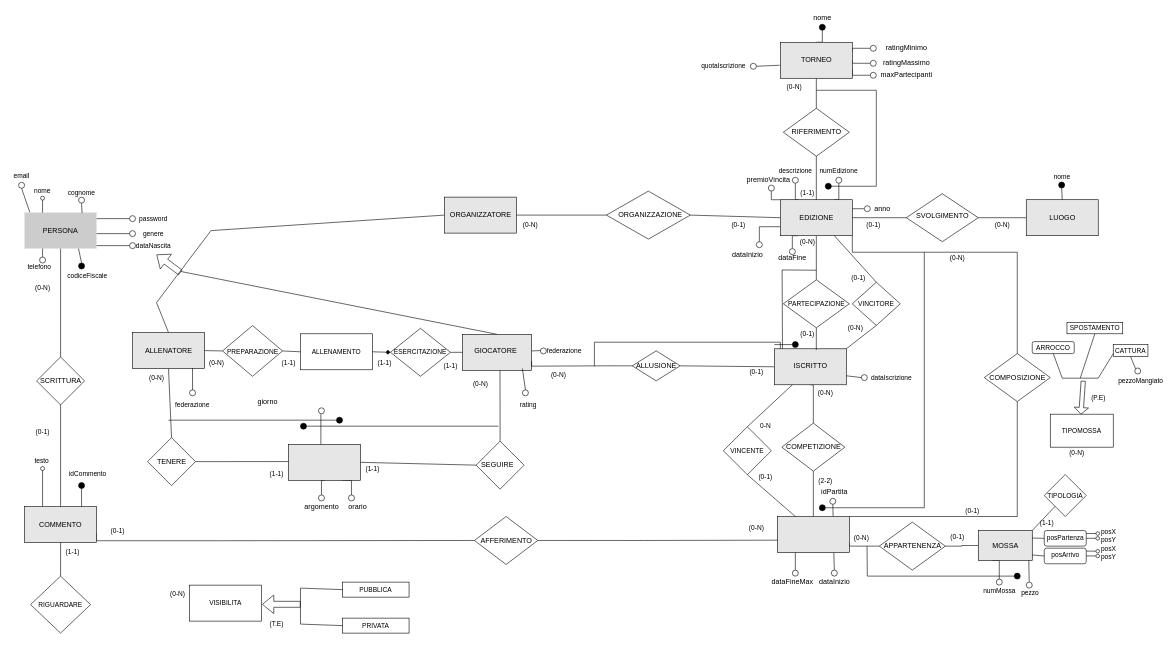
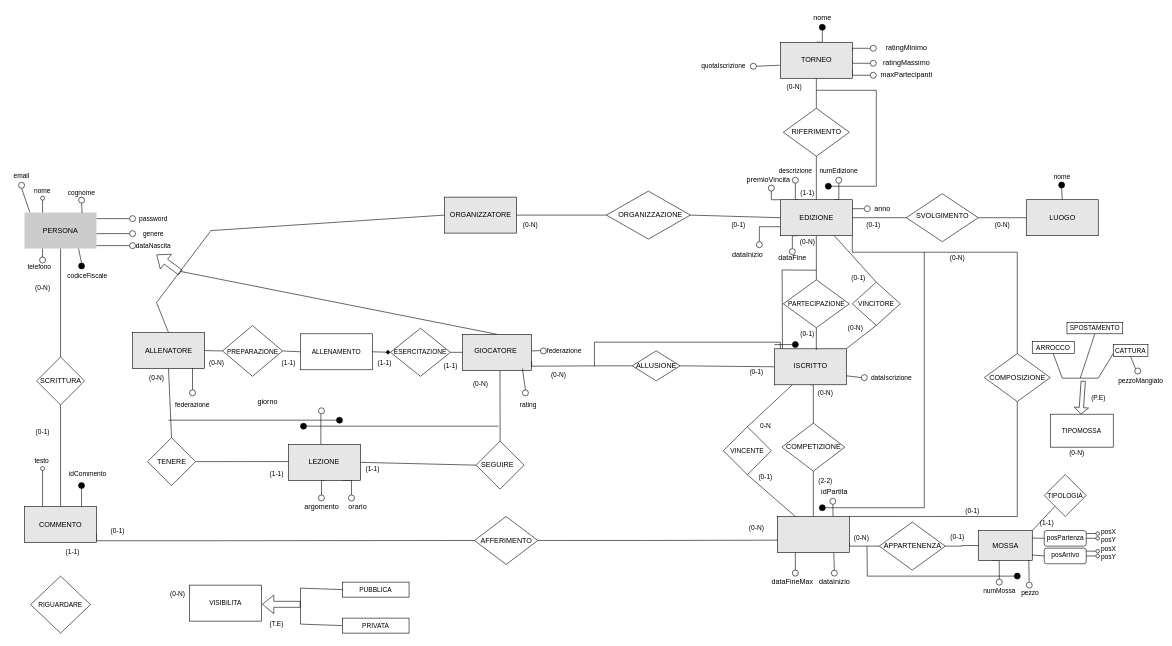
- <mxCell id="216" value="ARROCCO" style="whiteSpace=wrap;html=1;fontSize=11;rounded=1;" vertex="1" parent="1"><mxGeometry x="1720" y="569" width="70" height="20" as="geometry" /></mxCell>
+ <mxCell id="216" value="ARROCCO" style="rounded=0;whiteSpace=wrap;html=1;fontSize=11;" vertex="1" parent="1"><mxGeometry x="1720" y="569" width="70" height="20" as="geometry" /></mxCell>
+ <mxCell id="80" value="LEZIONE" style="text;html=1;align=center;verticalAlign=middle;resizable=0;points=[];autosize=1;strokeColor=none;fillColor=none;fontSize=12;fontFamily=Helvetica;fontColor=default;" parent="1" vertex="1"><mxGeometry x="504" y="760.29" width="70" height="20" as="geometry" /></mxCell>
- <mxCell id="227" value="" style="endArrow=none;html=1;rounded=0;fontSize=11;entryX=0.5;entryY=1;entryDx=0;entryDy=0;exitX=0.5;exitY=0;exitDx=0;exitDy=0;" edge="1" parent="1" source="226" target="28"><mxGeometry width="50" height="50" relative="1" as="geometry"><mxPoint x="190" y="990" as="sourcePoint" /><mxPoint x="240" y="940" as="targetPoint" /></mxGeometry></mxCell>
